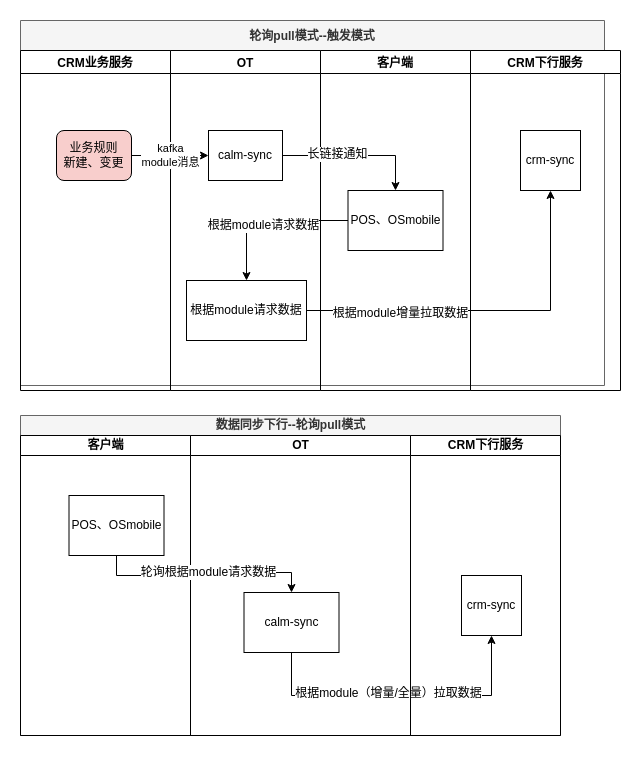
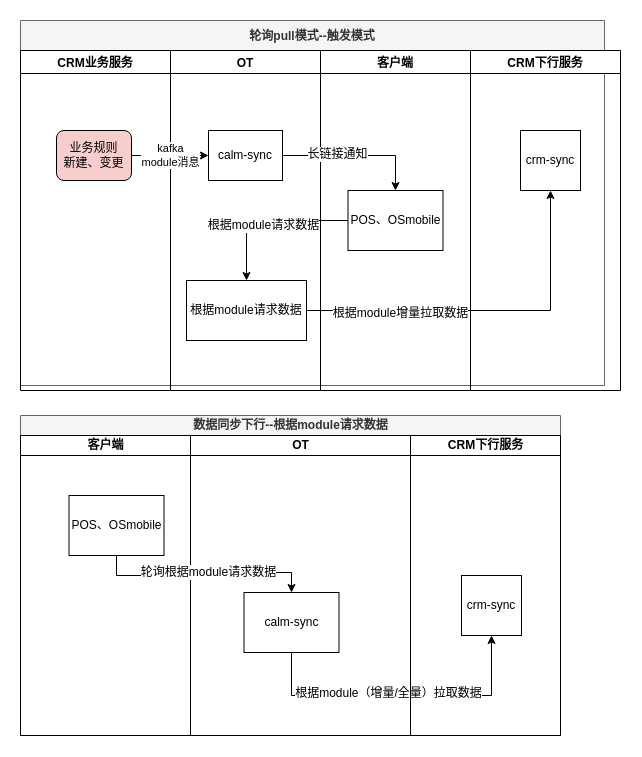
- <mxCell id="19" value="数据同步下行--轮询pull模式" style="swimlane;html=1;childLayout=stackLayout;resizeParent=1;resizeParentMax=0;startSize=20;fillColor=#f5f5f5;strokeColor=#666666;fontColor=#333333;" vertex="1" parent="1"><mxGeometry x="20" y="415" width="540" height="320" as="geometry" /></mxCell>
+ <mxCell id="19" value="数据同步下行--根据module请求数据" style="swimlane;html=1;childLayout=stackLayout;resizeParent=1;resizeParentMax=0;startSize=20;fillColor=#f5f5f5;strokeColor=#666666;fontColor=#333333;" vertex="1" parent="1"><mxGeometry x="20" y="415" width="540" height="320" as="geometry" /></mxCell>
